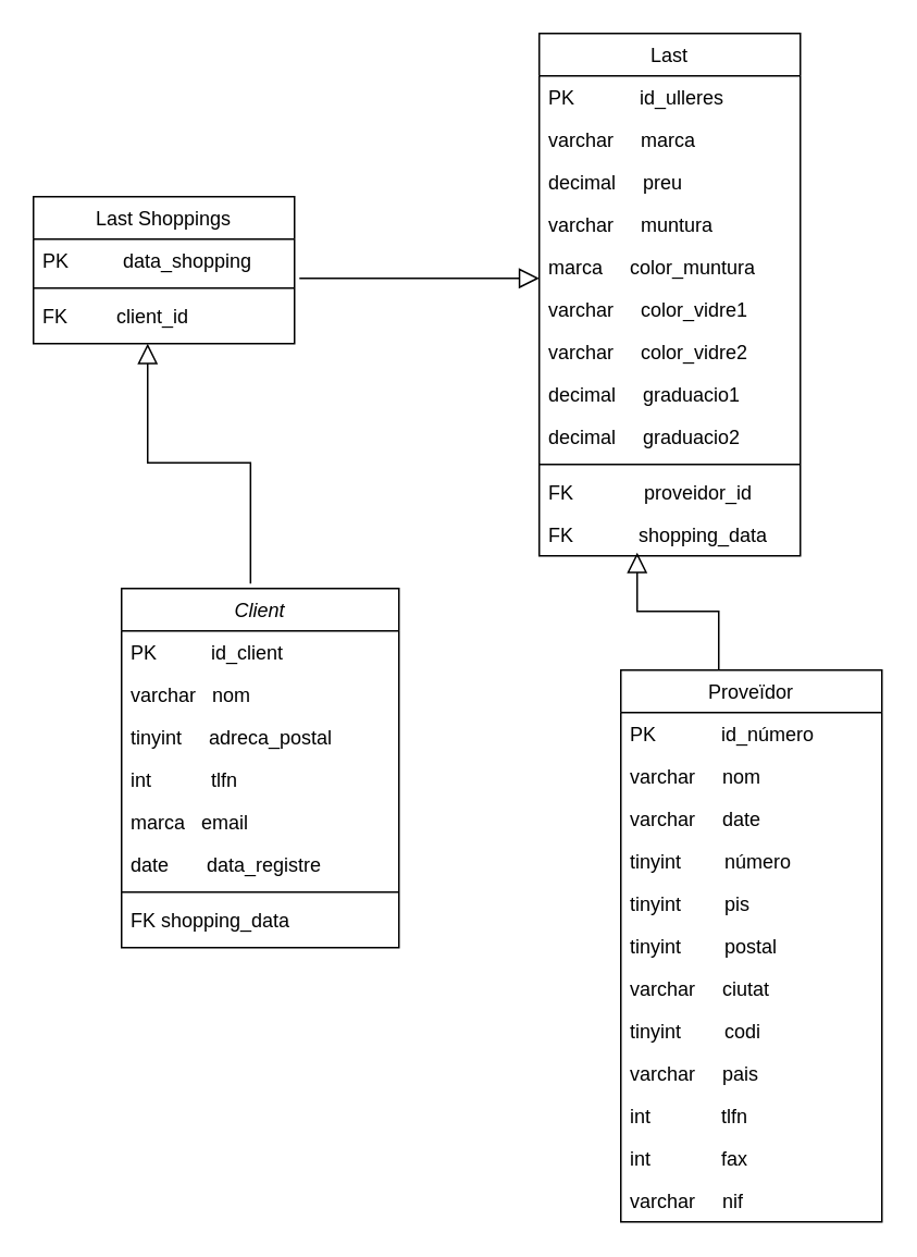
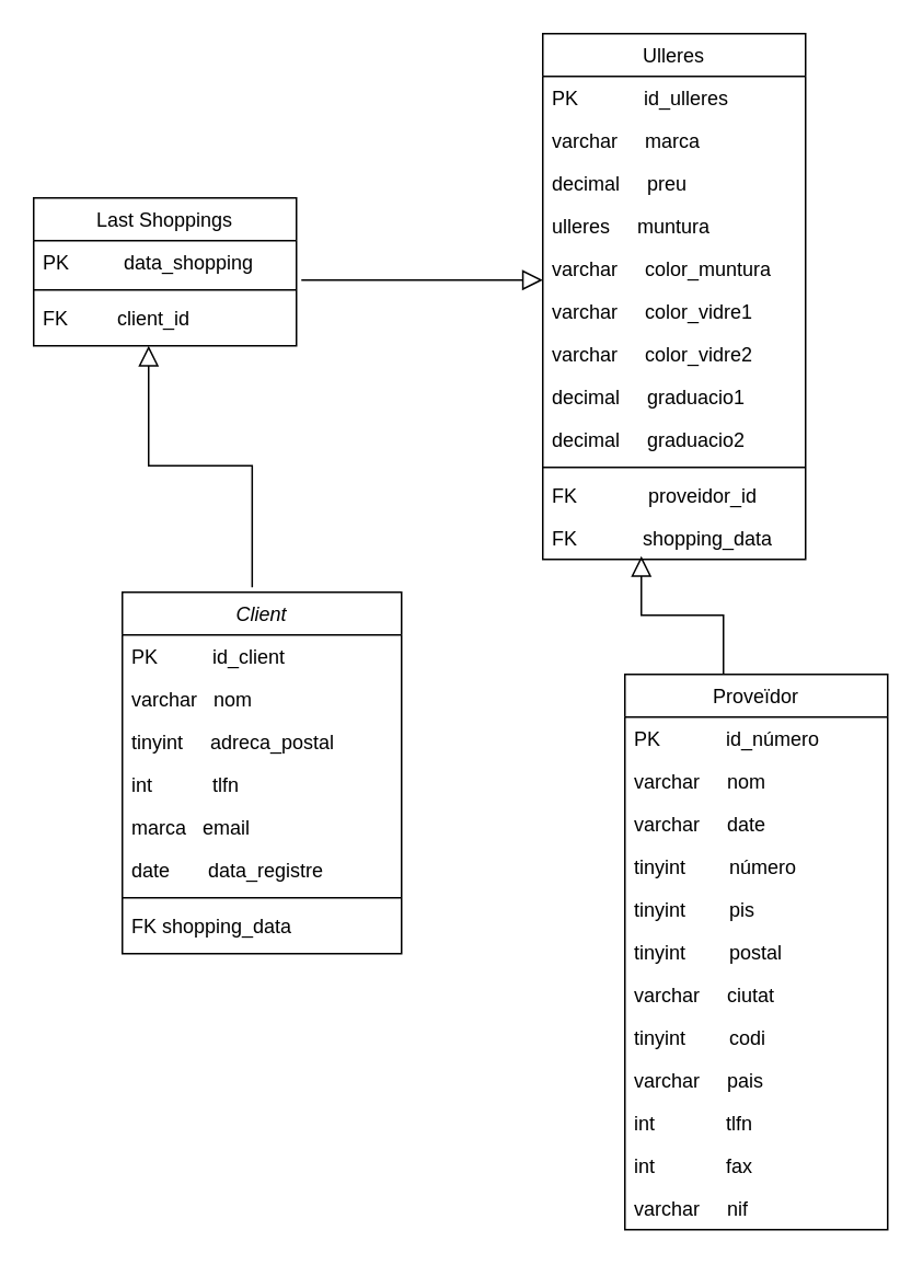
- <mxCell id="17" value="Last" style="swimlane;fontStyle=0;align=center;verticalAlign=top;childLayout=stackLayout;horizontal=1;startSize=26;horizontalStack=0;resizeParent=1;resizeLast=0;collapsible=1;marginBottom=0;rounded=0;shadow=0;strokeWidth=1;" vertex="1" parent="1"><mxGeometry x="330" y="20" width="160" height="320" as="geometry"><mxRectangle x="550" y="140" width="160" height="26" as="alternateBounds" /></mxGeometry></mxCell>
+ <mxCell id="17" value="Ulleres" style="swimlane;fontStyle=0;align=center;verticalAlign=top;childLayout=stackLayout;horizontal=1;startSize=26;horizontalStack=0;resizeParent=1;resizeLast=0;collapsible=1;marginBottom=0;rounded=0;shadow=0;strokeWidth=1;" vertex="1" parent="1"><mxGeometry x="330" y="20" width="160" height="320" as="geometry"><mxRectangle x="550" y="140" width="160" height="26" as="alternateBounds" /></mxGeometry></mxCell>
- <mxCell id="21" value="varchar     muntura" style="text;align=left;verticalAlign=top;spacingLeft=4;spacingRight=4;overflow=hidden;rotatable=0;points=[[0,0.5],[1,0.5]];portConstraint=eastwest;rounded=0;shadow=0;html=0;" vertex="1" parent="17"><mxGeometry y="104" width="160" height="26" as="geometry" /></mxCell>
+ <mxCell id="21" value="ulleres     muntura" style="text;align=left;verticalAlign=top;spacingLeft=4;spacingRight=4;overflow=hidden;rotatable=0;points=[[0,0.5],[1,0.5]];portConstraint=eastwest;rounded=0;shadow=0;html=0;" vertex="1" parent="17"><mxGeometry y="104" width="160" height="26" as="geometry" /></mxCell>
- <mxCell id="22" value="marca     color_muntura" style="text;align=left;verticalAlign=top;spacingLeft=4;spacingRight=4;overflow=hidden;rotatable=0;points=[[0,0.5],[1,0.5]];portConstraint=eastwest;rounded=0;shadow=0;html=0;" vertex="1" parent="17"><mxGeometry y="130" width="160" height="26" as="geometry" /></mxCell>
+ <mxCell id="22" value="varchar     color_muntura" style="text;align=left;verticalAlign=top;spacingLeft=4;spacingRight=4;overflow=hidden;rotatable=0;points=[[0,0.5],[1,0.5]];portConstraint=eastwest;rounded=0;shadow=0;html=0;" vertex="1" parent="17"><mxGeometry y="130" width="160" height="26" as="geometry" /></mxCell>
